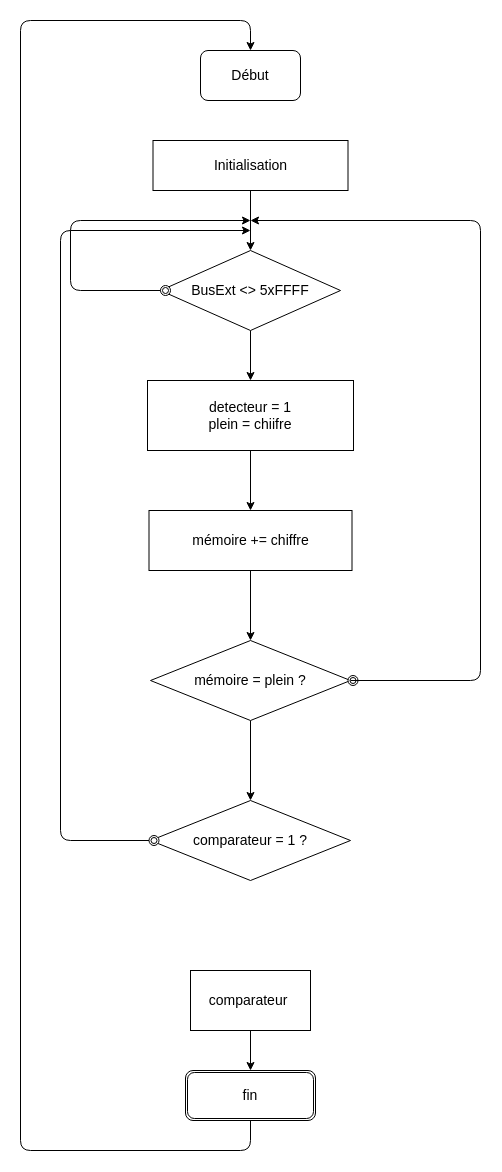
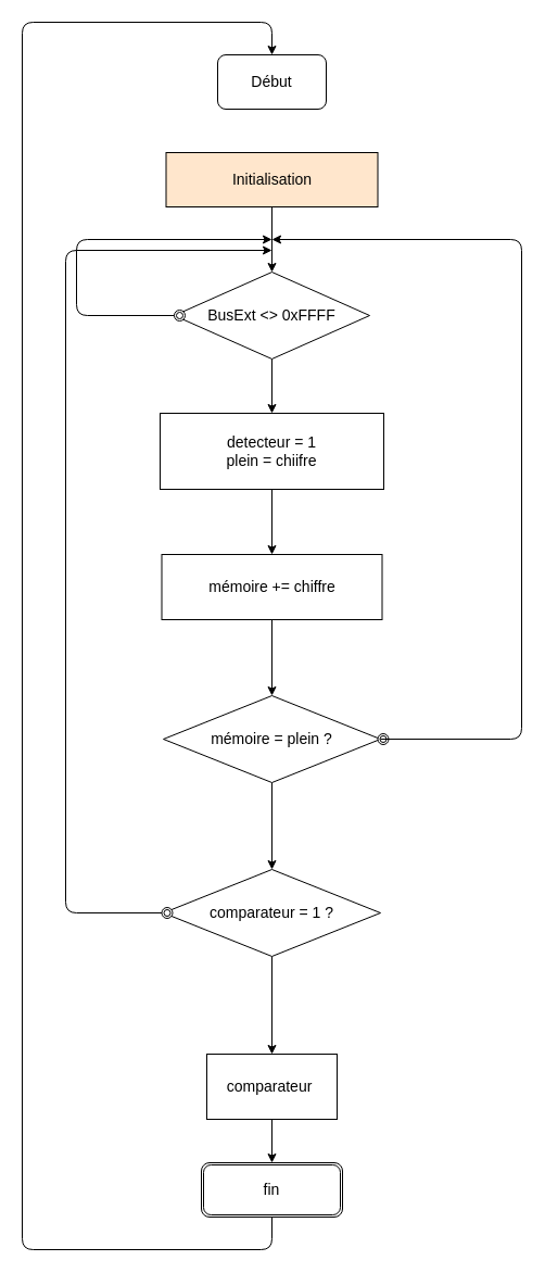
- <mxCell id="6" value="Initialisation" style="rounded=0;whiteSpace=wrap;html=1;fontSize=14;" vertex="1" parent="1"><mxGeometry x="152.5" y="140" width="195" height="50" as="geometry" /></mxCell>
+ <mxCell id="6" value="Initialisation" style="rounded=0;whiteSpace=wrap;html=1;fontSize=14;fillColor=#ffe6cc;" vertex="1" parent="1"><mxGeometry x="152.5" y="140" width="195" height="50" as="geometry" /></mxCell>
- <mxCell id="4" value="BusExt &amp;lt;&amp;gt; 5xFFFF" style="rhombus;whiteSpace=wrap;html=1;fontSize=14;" vertex="1" parent="1"><mxGeometry x="160" y="250" width="180" height="80" as="geometry" /></mxCell>
+ <mxCell id="4" value="BusExt &amp;lt;&amp;gt; 0xFFFF" style="rhombus;whiteSpace=wrap;html=1;fontSize=14;" vertex="1" parent="1"><mxGeometry x="160" y="250" width="180" height="80" as="geometry" /></mxCell>
+ <mxCell id="18" value="" style="edgeStyle=none;html=1;fontSize=14;" edge="1" parent="1" source="19" target="21"><mxGeometry relative="1" as="geometry" /></mxCell>
